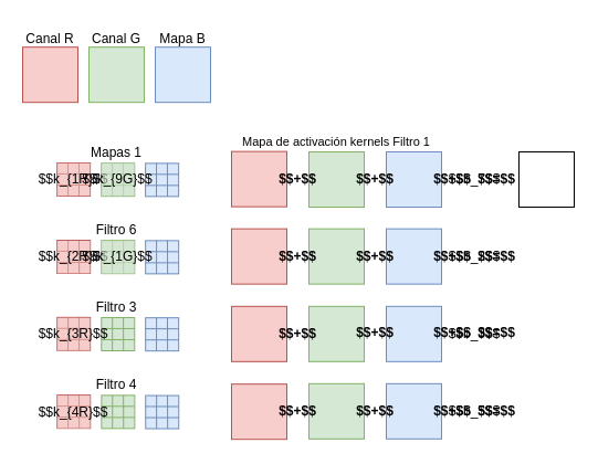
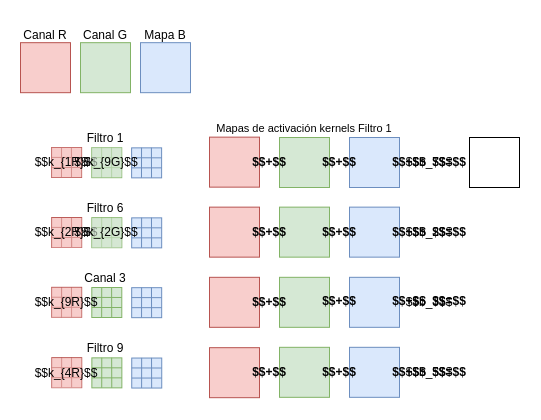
- <mxCell id="81" value="&lt;font style=&quot;font-size: 11px;&quot;&gt;Mapa de activación kernels Filtro 1&lt;/font&gt;" style="text;html=1;align=center;verticalAlign=middle;whiteSpace=wrap;rounded=0;" vertex="1" parent="1"><mxGeometry x="209" y="112.64" width="190" height="30" as="geometry" /></mxCell>
+ <mxCell id="81" value="&lt;font style=&quot;font-size: 11px;&quot;&gt;Mapas de activación kernels Filtro 1&lt;/font&gt;" style="text;html=1;align=center;verticalAlign=middle;whiteSpace=wrap;rounded=0;" vertex="1" parent="1"><mxGeometry x="209" y="112.64" width="190" height="30" as="geometry" /></mxCell>
- <mxCell id="5" value="Mapas 1" style="text;html=1;align=center;verticalAlign=middle;whiteSpace=wrap;rounded=0;" vertex="1" parent="1"><mxGeometry x="75.12" y="123" width="60" height="30" as="geometry" /></mxCell>
+ <mxCell id="5" value="Filtro 1" style="text;html=1;align=center;verticalAlign=middle;whiteSpace=wrap;rounded=0;" vertex="1" parent="1"><mxGeometry x="75.12" y="123" width="60" height="30" as="geometry" /></mxCell>
- <mxCell id="108" value="$$k_{1G}$$" style="text;html=1;align=center;verticalAlign=middle;whiteSpace=wrap;rounded=0;fillColor=#d5e8d4;strokeColor=none;opacity=60;" vertex="1" parent="1"><mxGeometry x="91.24" y="217.36" width="30" height="30" as="geometry" /></mxCell>
+ <mxCell id="108" value="$$k_{2G}$$" style="text;html=1;align=center;verticalAlign=middle;whiteSpace=wrap;rounded=0;fillColor=#d5e8d4;strokeColor=none;opacity=60;" vertex="1" parent="1"><mxGeometry x="91.24" y="217.36" width="30" height="30" as="geometry" /></mxCell>
- <mxCell id="37" value="Filtro 3" style="text;html=1;align=center;verticalAlign=middle;whiteSpace=wrap;rounded=0;" vertex="1" parent="1"><mxGeometry x="75.18" y="262.82" width="60" height="30" as="geometry" /></mxCell>
+ <mxCell id="37" value="Canal 3" style="text;html=1;align=center;verticalAlign=middle;whiteSpace=wrap;rounded=0;" vertex="1" parent="1"><mxGeometry x="75.18" y="262.82" width="60" height="30" as="geometry" /></mxCell>
- <mxCell id="105" value="$$k_{3R}$$" style="text;html=1;align=center;verticalAlign=middle;whiteSpace=wrap;rounded=0;fillColor=#f8cecc;strokeColor=none;opacity=50;" vertex="1" parent="1"><mxGeometry x="51.12" y="287.18" width="30" height="30" as="geometry" /></mxCell>
+ <mxCell id="105" value="$$k_{9R}$$" style="text;html=1;align=center;verticalAlign=middle;whiteSpace=wrap;rounded=0;fillColor=#f8cecc;strokeColor=none;opacity=50;" vertex="1" parent="1"><mxGeometry x="51.12" y="287.18" width="30" height="30" as="geometry" /></mxCell>
- <mxCell id="53" value="Filtro 4" style="text;html=1;align=center;verticalAlign=middle;whiteSpace=wrap;rounded=0;" vertex="1" parent="1"><mxGeometry x="75.24" y="333.18" width="60" height="30" as="geometry" /></mxCell>
+ <mxCell id="53" value="Filtro 9" style="text;html=1;align=center;verticalAlign=middle;whiteSpace=wrap;rounded=0;" vertex="1" parent="1"><mxGeometry x="75.24" y="333.18" width="60" height="30" as="geometry" /></mxCell>
